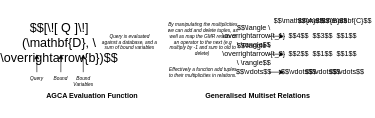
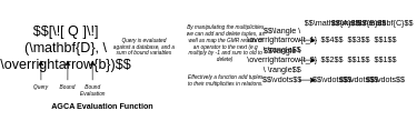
- <mxCell id="5" value="Bound&lt;br&gt;Variables" style="text;html=1;strokeColor=none;fillColor=none;align=center;verticalAlign=top;whiteSpace=wrap;rounded=0;fontSize=8;fontStyle=2" vertex="1" parent="1"><mxGeometry x="102.5" y="120" width="45" height="30" as="geometry" /></mxCell>
+ <mxCell id="5" value="Bound&lt;br&gt;Evaluation" style="text;html=1;strokeColor=none;fillColor=none;align=center;verticalAlign=top;whiteSpace=wrap;rounded=0;fontSize=8;fontStyle=2" vertex="1" parent="1"><mxGeometry x="102.5" y="120" width="45" height="30" as="geometry" /></mxCell>
- <mxCell id="11" value="Generalised Multiset Relations" style="text;html=1;strokeColor=none;fillColor=none;align=center;verticalAlign=middle;whiteSpace=wrap;rounded=0;fontSize=12;fontStyle=1" vertex="1" parent="1"><mxGeometry x="260" y="145" width="312.5" height="30" as="geometry" /></mxCell>
